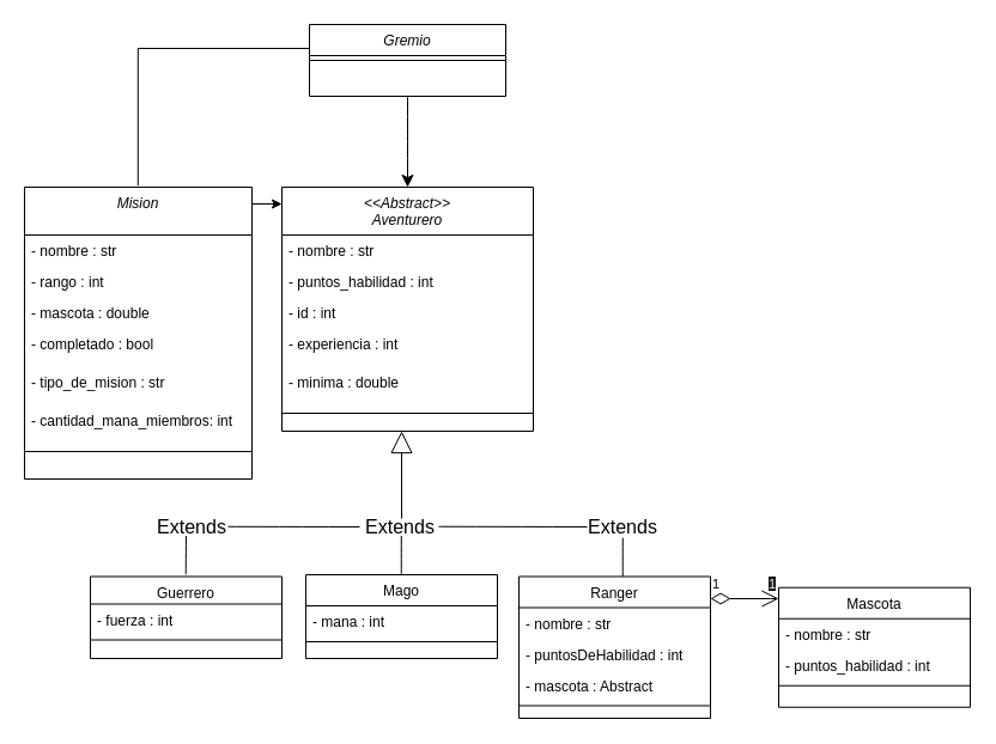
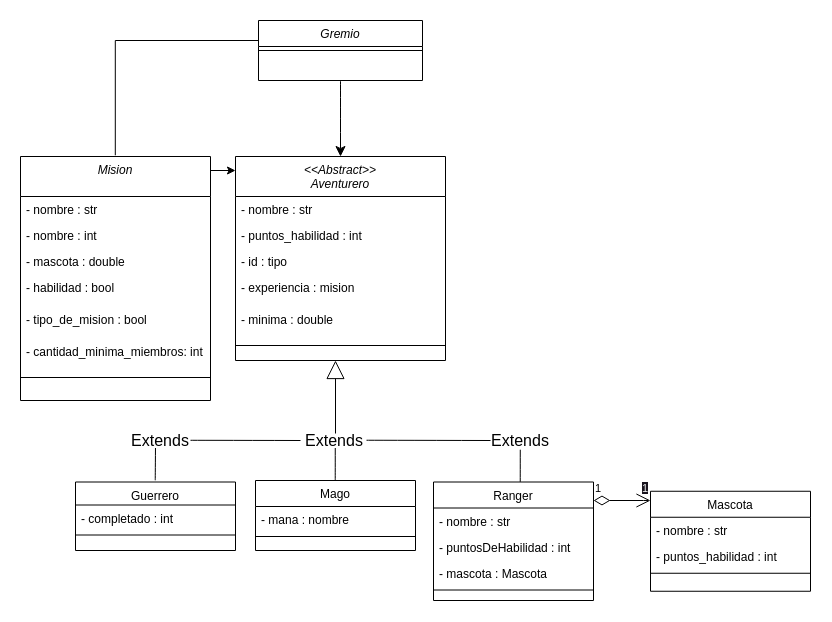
- <mxCell id="29" value="- rango : int" style="text;align=left;verticalAlign=top;spacingLeft=4;spacingRight=4;overflow=hidden;rotatable=0;points=[[0,0.5],[1,0.5]];portConstraint=eastwest;" parent="27" vertex="1"><mxGeometry y="66" width="190" height="26" as="geometry" /></mxCell>
+ <mxCell id="29" value="- nombre : int" style="text;align=left;verticalAlign=top;spacingLeft=4;spacingRight=4;overflow=hidden;rotatable=0;points=[[0,0.5],[1,0.5]];portConstraint=eastwest;" parent="27" vertex="1"><mxGeometry y="66" width="190" height="26" as="geometry" /></mxCell>
- <mxCell id="12" value="- id : int" style="text;align=left;verticalAlign=top;spacingLeft=4;spacingRight=4;overflow=hidden;rotatable=0;points=[[0,0.5],[1,0.5]];portConstraint=eastwest;" parent="9" vertex="1"><mxGeometry y="92" width="210" height="26" as="geometry" /></mxCell>
+ <mxCell id="12" value="- id : tipo" style="text;align=left;verticalAlign=top;spacingLeft=4;spacingRight=4;overflow=hidden;rotatable=0;points=[[0,0.5],[1,0.5]];portConstraint=eastwest;" parent="9" vertex="1"><mxGeometry y="92" width="210" height="26" as="geometry" /></mxCell>
- <mxCell id="31" value="- completado : bool" style="text;align=left;verticalAlign=top;spacingLeft=4;spacingRight=4;overflow=hidden;rotatable=0;points=[[0,0.5],[1,0.5]];portConstraint=eastwest;" parent="27" vertex="1"><mxGeometry y="118" width="190" height="32" as="geometry" /></mxCell>
+ <mxCell id="31" value="- habilidad : bool" style="text;align=left;verticalAlign=top;spacingLeft=4;spacingRight=4;overflow=hidden;rotatable=0;points=[[0,0.5],[1,0.5]];portConstraint=eastwest;" parent="27" vertex="1"><mxGeometry y="118" width="190" height="32" as="geometry" /></mxCell>
- <mxCell id="13" value="- experiencia : int" style="text;align=left;verticalAlign=top;spacingLeft=4;spacingRight=4;overflow=hidden;rotatable=0;points=[[0,0.5],[1,0.5]];portConstraint=eastwest;" parent="9" vertex="1"><mxGeometry y="118" width="210" height="32" as="geometry" /></mxCell>
+ <mxCell id="13" value="- experiencia : mision" style="text;align=left;verticalAlign=top;spacingLeft=4;spacingRight=4;overflow=hidden;rotatable=0;points=[[0,0.5],[1,0.5]];portConstraint=eastwest;" parent="9" vertex="1"><mxGeometry y="118" width="210" height="32" as="geometry" /></mxCell>
- <mxCell id="32" value="- tipo_de_mision : str" style="text;align=left;verticalAlign=top;spacingLeft=4;spacingRight=4;overflow=hidden;rotatable=0;points=[[0,0.5],[1,0.5]];portConstraint=eastwest;" vertex="1" parent="27"><mxGeometry y="150" width="190" height="32" as="geometry" /></mxCell>
+ <mxCell id="32" value="- tipo_de_mision : bool" style="text;align=left;verticalAlign=top;spacingLeft=4;spacingRight=4;overflow=hidden;rotatable=0;points=[[0,0.5],[1,0.5]];portConstraint=eastwest;" vertex="1" parent="27"><mxGeometry y="150" width="190" height="32" as="geometry" /></mxCell>
- <mxCell id="33" value="- cantidad_mana_miembros: int" style="text;align=left;verticalAlign=top;spacingLeft=4;spacingRight=4;overflow=hidden;rotatable=0;points=[[0,0.5],[1,0.5]];portConstraint=eastwest;" vertex="1" parent="27"><mxGeometry y="182" width="190" height="32" as="geometry" /></mxCell>
+ <mxCell id="33" value="- cantidad_minima_miembros: int" style="text;align=left;verticalAlign=top;spacingLeft=4;spacingRight=4;overflow=hidden;rotatable=0;points=[[0,0.5],[1,0.5]];portConstraint=eastwest;" vertex="1" parent="27"><mxGeometry y="182" width="190" height="32" as="geometry" /></mxCell>
- <mxCell id="22" value="- fuerza : int" style="text;align=left;verticalAlign=top;spacingLeft=4;spacingRight=4;overflow=hidden;rotatable=0;points=[[0,0.5],[1,0.5]];portConstraint=eastwest;" parent="21" vertex="1"><mxGeometry y="23" width="160" height="26" as="geometry" /></mxCell>
+ <mxCell id="22" value="- completado : int" style="text;align=left;verticalAlign=top;spacingLeft=4;spacingRight=4;overflow=hidden;rotatable=0;points=[[0,0.5],[1,0.5]];portConstraint=eastwest;" parent="21" vertex="1"><mxGeometry y="23" width="160" height="26" as="geometry" /></mxCell>
- <mxCell id="3" value="- mana : int" style="text;align=left;verticalAlign=top;spacingLeft=4;spacingRight=4;overflow=hidden;rotatable=0;points=[[0,0.5],[1,0.5]];portConstraint=eastwest;" parent="2" vertex="1"><mxGeometry y="26" width="160" height="26" as="geometry" /></mxCell>
+ <mxCell id="3" value="- mana : nombre" style="text;align=left;verticalAlign=top;spacingLeft=4;spacingRight=4;overflow=hidden;rotatable=0;points=[[0,0.5],[1,0.5]];portConstraint=eastwest;" parent="2" vertex="1"><mxGeometry y="26" width="160" height="26" as="geometry" /></mxCell>
- <mxCell id="19" value="- mascota : Abstract" style="text;align=left;verticalAlign=top;spacingLeft=4;spacingRight=4;overflow=hidden;rotatable=0;points=[[0,0.5],[1,0.5]];portConstraint=eastwest;rounded=0;shadow=0;html=0;" vertex="1" parent="16"><mxGeometry y="78" width="160" height="26" as="geometry" /></mxCell>
+ <mxCell id="19" value="- mascota : Mascota" style="text;align=left;verticalAlign=top;spacingLeft=4;spacingRight=4;overflow=hidden;rotatable=0;points=[[0,0.5],[1,0.5]];portConstraint=eastwest;rounded=0;shadow=0;html=0;" vertex="1" parent="16"><mxGeometry y="78" width="160" height="26" as="geometry" /></mxCell>
